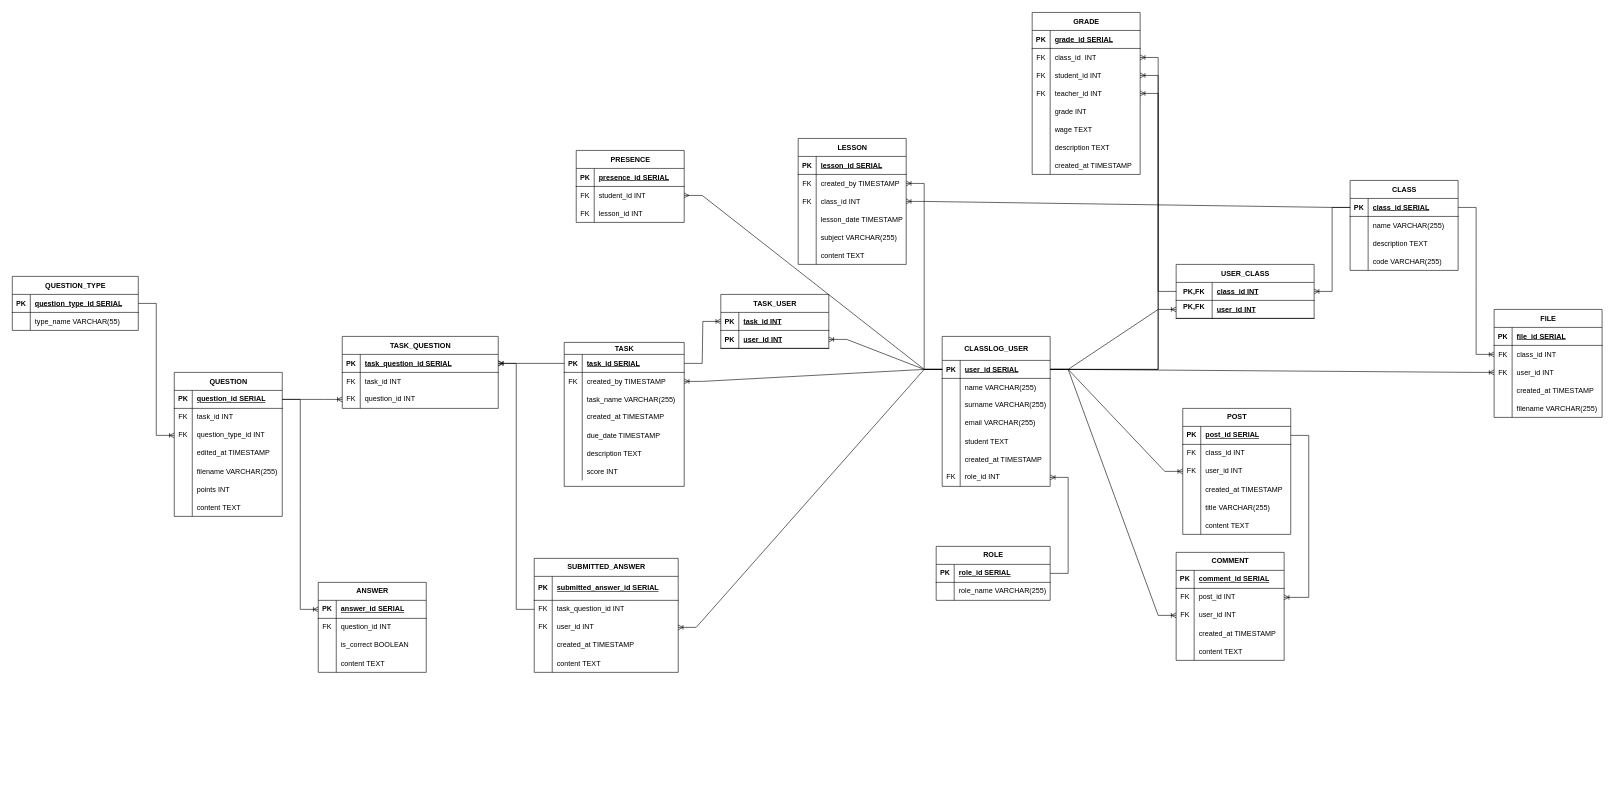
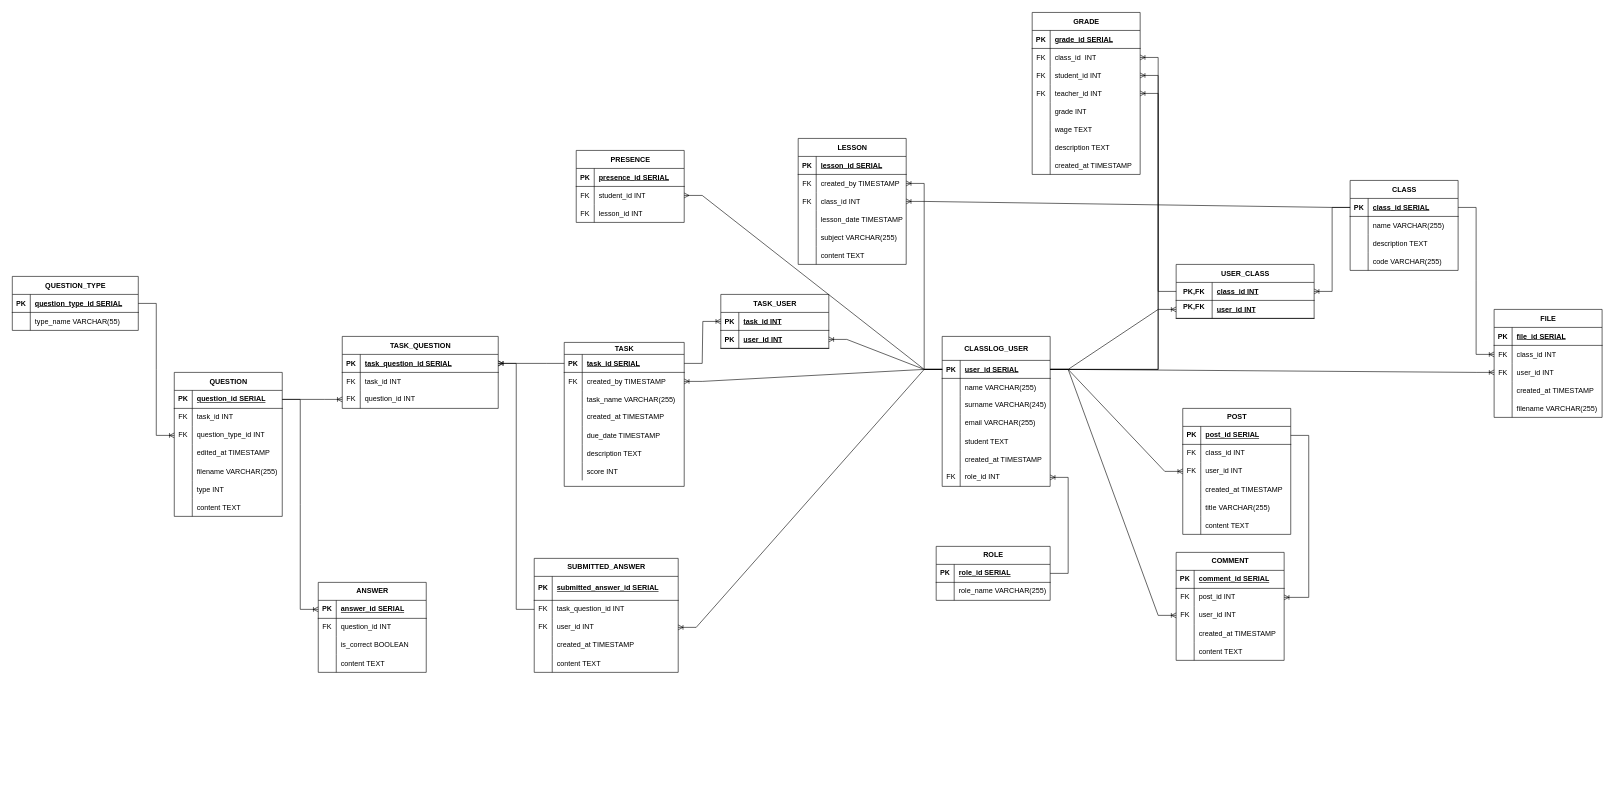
- <mxCell id="11" value="surname VARCHAR(255)" style="shape=partialRectangle;connectable=0;fillColor=none;top=0;left=0;bottom=0;right=0;align=left;spacingLeft=6;overflow=hidden;whiteSpace=wrap;html=1;" parent="9" vertex="1"><mxGeometry x="30" width="150" height="30" as="geometry"><mxRectangle width="150" height="30" as="alternateBounds" /></mxGeometry></mxCell>
+ <mxCell id="11" value="surname VARCHAR(245)" style="shape=partialRectangle;connectable=0;fillColor=none;top=0;left=0;bottom=0;right=0;align=left;spacingLeft=6;overflow=hidden;whiteSpace=wrap;html=1;" parent="9" vertex="1"><mxGeometry x="30" width="150" height="30" as="geometry"><mxRectangle width="150" height="30" as="alternateBounds" /></mxGeometry></mxCell>
- <mxCell id="149" value="points INT" style="shape=partialRectangle;connectable=0;fillColor=none;top=0;left=0;bottom=0;right=0;align=left;spacingLeft=6;overflow=hidden;" parent="147" vertex="1"><mxGeometry x="30" width="150" height="30" as="geometry"><mxRectangle width="150" height="30" as="alternateBounds" /></mxGeometry></mxCell>
+ <mxCell id="149" value="type INT" style="shape=partialRectangle;connectable=0;fillColor=none;top=0;left=0;bottom=0;right=0;align=left;spacingLeft=6;overflow=hidden;" parent="147" vertex="1"><mxGeometry x="30" width="150" height="30" as="geometry"><mxRectangle width="150" height="30" as="alternateBounds" /></mxGeometry></mxCell>
